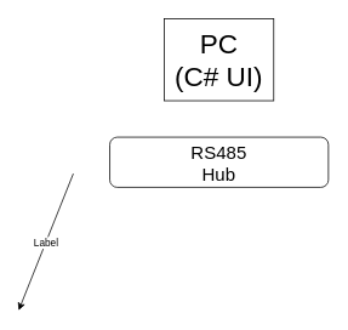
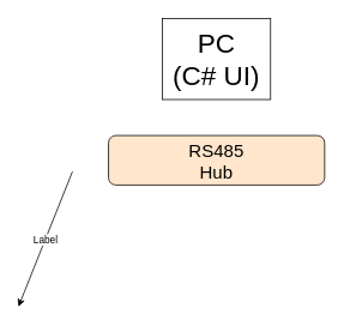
- <mxCell id="3" value="&lt;font style=&quot;font-size: 20px&quot;&gt;RS485&lt;br&gt;Hub&lt;/font&gt;" style="rounded=1;whiteSpace=wrap;html=1;rotation=0;" vertex="1" parent="1"><mxGeometry x="120" y="150" width="240" height="55" as="geometry" /></mxCell>
+ <mxCell id="3" value="&lt;font style=&quot;font-size: 20px&quot;&gt;RS485&lt;br&gt;Hub&lt;/font&gt;" style="rounded=1;whiteSpace=wrap;html=1;rotation=0;fillColor=#ffe6cc;" vertex="1" parent="1"><mxGeometry x="120" y="150" width="240" height="55" as="geometry" /></mxCell>
